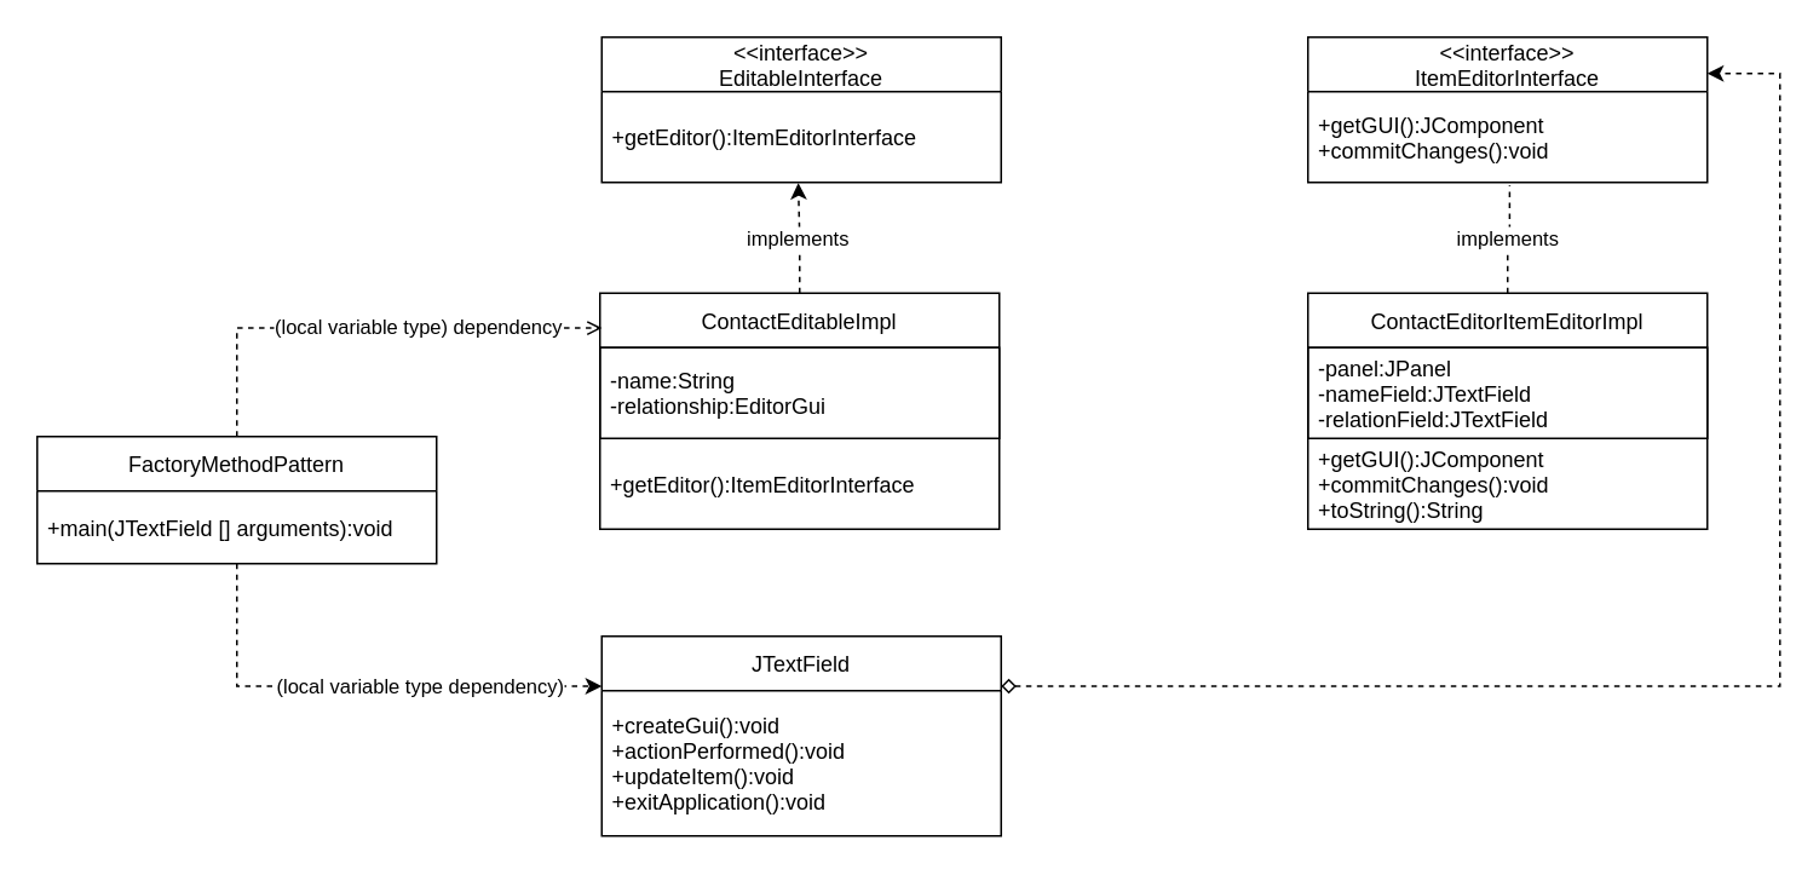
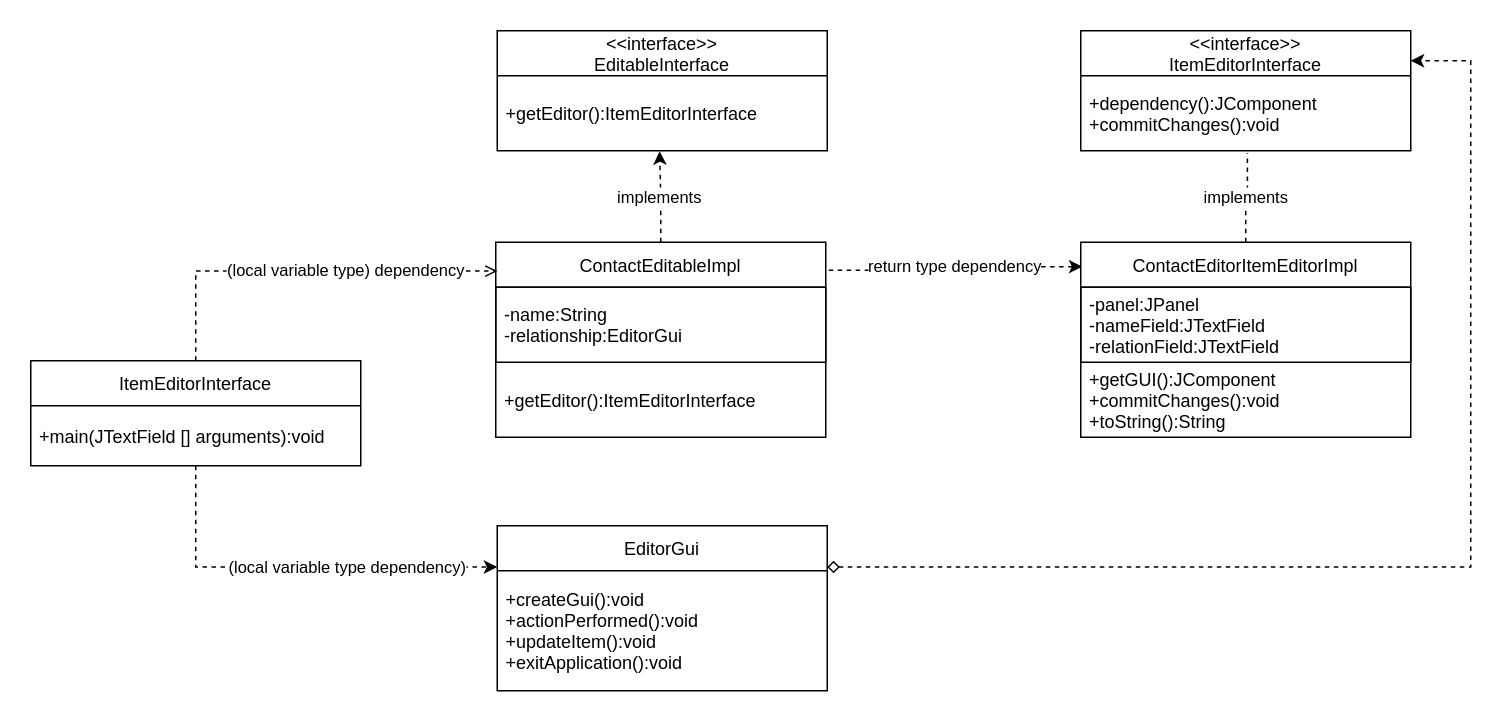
- <mxCell id="8" value="+getGUI():JComponent&#10;+commitChanges():void" style="text;strokeColor=none;fillColor=none;align=left;verticalAlign=middle;spacingLeft=4;spacingRight=4;overflow=hidden;points=[[0,0.5],[1,0.5]];portConstraint=eastwest;rotatable=0;" parent="7" vertex="1"><mxGeometry y="30" width="220" height="50" as="geometry" /></mxCell>
+ <mxCell id="8" value="+dependency():JComponent&#10;+commitChanges():void" style="text;strokeColor=none;fillColor=none;align=left;verticalAlign=middle;spacingLeft=4;spacingRight=4;overflow=hidden;points=[[0,0.5],[1,0.5]];portConstraint=eastwest;rotatable=0;" parent="7" vertex="1"><mxGeometry y="30" width="220" height="50" as="geometry" /></mxCell>
+ <mxCell id="3" value="return type dependency" style="edgeStyle=orthogonalEdgeStyle;rounded=0;orthogonalLoop=1;jettySize=auto;html=1;exitX=1.009;exitY=0.144;exitDx=0;exitDy=0;entryX=0.005;entryY=0.125;entryDx=0;entryDy=0;entryPerimeter=0;dashed=1;exitPerimeter=0;" parent="1" source="4" target="19" edge="1"><mxGeometry relative="1" as="geometry" /></mxCell>
- <mxCell id="13" value="FactoryMethodPattern" style="swimlane;fontStyle=0;childLayout=stackLayout;horizontal=1;startSize=30;horizontalStack=0;resizeParent=1;resizeParentMax=0;resizeLast=0;collapsible=1;marginBottom=0;" parent="1" vertex="1"><mxGeometry x="20" y="240" width="220" height="70" as="geometry" /></mxCell>
+ <mxCell id="13" value="ItemEditorInterface" style="swimlane;fontStyle=0;childLayout=stackLayout;horizontal=1;startSize=30;horizontalStack=0;resizeParent=1;resizeParentMax=0;resizeLast=0;collapsible=1;marginBottom=0;" parent="1" vertex="1"><mxGeometry x="20" y="240" width="220" height="70" as="geometry" /></mxCell>
- <mxCell id="16" value="JTextField" style="swimlane;fontStyle=0;childLayout=stackLayout;horizontal=1;startSize=30;horizontalStack=0;resizeParent=1;resizeParentMax=0;resizeLast=0;collapsible=1;marginBottom=0;" parent="1" vertex="1"><mxGeometry x="331" y="350" width="220" height="110" as="geometry" /></mxCell>
+ <mxCell id="16" value="EditorGui" style="swimlane;fontStyle=0;childLayout=stackLayout;horizontal=1;startSize=30;horizontalStack=0;resizeParent=1;resizeParentMax=0;resizeLast=0;collapsible=1;marginBottom=0;" parent="1" vertex="1"><mxGeometry x="331" y="350" width="220" height="110" as="geometry" /></mxCell>
